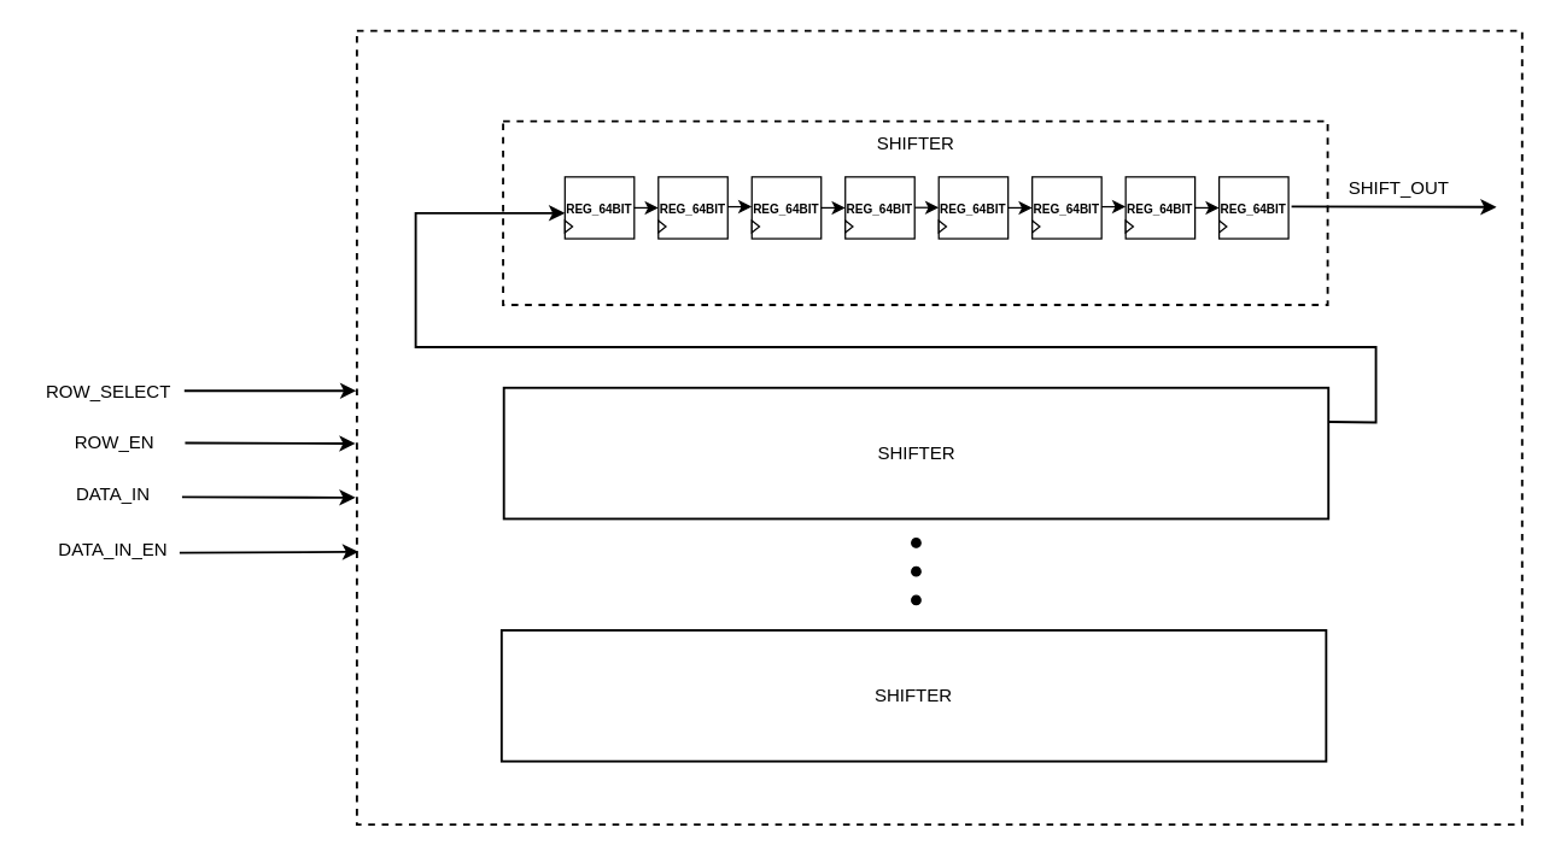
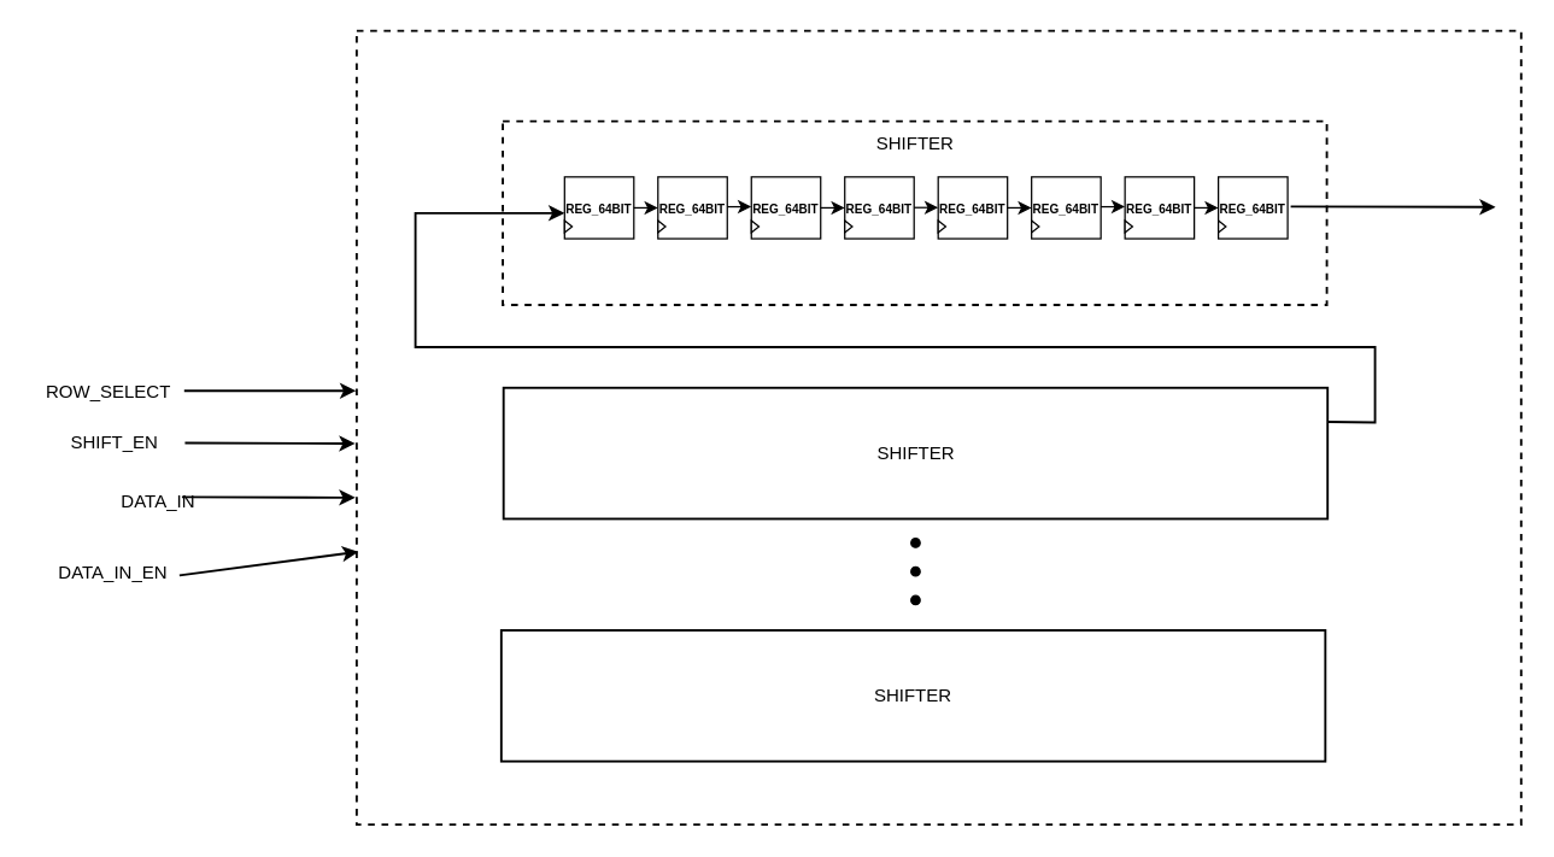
- <mxCell id="42" value="SHIFT_OUT" style="text;html=1;align=center;verticalAlign=middle;resizable=0;points=[];autosize=1;strokeColor=none;fillColor=none;" vertex="1" parent="1"><mxGeometry x="884" y="112" width="85" height="26" as="geometry" /></mxCell>
- <mxCell id="40" value="ROW_EN" style="text;html=1;align=center;verticalAlign=middle;resizable=0;points=[];autosize=1;strokeColor=none;fillColor=none;" vertex="1" parent="1"><mxGeometry x="37" y="281" width="76" height="26" as="geometry" /></mxCell>
+ <mxCell id="40" value="SHIFT_EN" style="text;html=1;align=center;verticalAlign=middle;resizable=0;points=[];autosize=1;strokeColor=none;fillColor=none;" vertex="1" parent="1"><mxGeometry x="37" y="281" width="76" height="26" as="geometry" /></mxCell>
- <mxCell id="48" value="DATA_IN" style="text;html=1;align=center;verticalAlign=middle;resizable=0;points=[];autosize=1;strokeColor=none;fillColor=none;" vertex="1" parent="1"><mxGeometry x="40" y="315" width="67" height="26" as="geometry" /></mxCell>
+ <mxCell id="48" value="DATA_IN" style="text;html=1;align=center;verticalAlign=middle;resizable=0;points=[];autosize=1;strokeColor=none;fillColor=none;" vertex="1" parent="1"><mxGeometry x="70" y="320" width="67" height="26" as="geometry" /></mxCell>
- <mxCell id="50" value="DATA_IN_EN" style="text;html=1;align=center;verticalAlign=middle;resizable=0;points=[];autosize=1;strokeColor=none;fillColor=none;" vertex="1" parent="1"><mxGeometry x="29" y="352" width="90" height="26" as="geometry" /></mxCell>
+ <mxCell id="50" value="DATA_IN_EN" style="text;html=1;align=center;verticalAlign=middle;resizable=0;points=[];autosize=1;strokeColor=none;fillColor=none;" vertex="1" parent="1"><mxGeometry x="29" y="367" width="90" height="26" as="geometry" /></mxCell>
